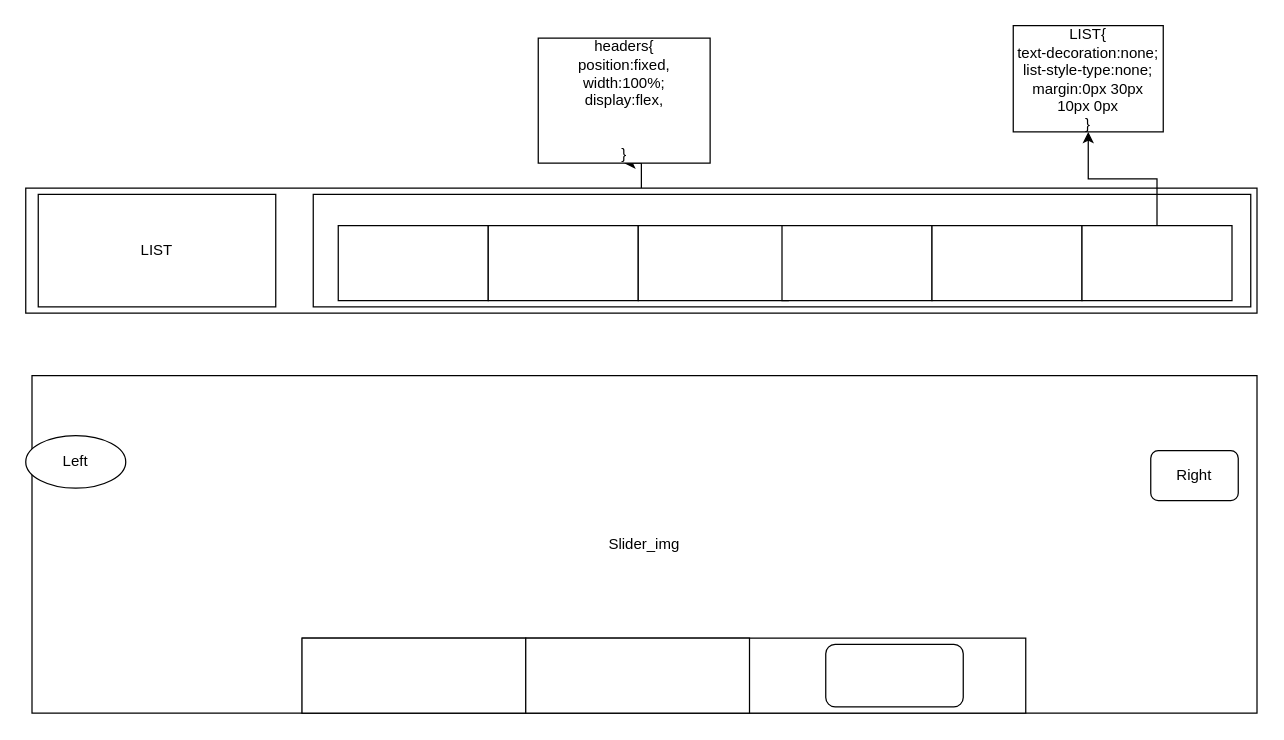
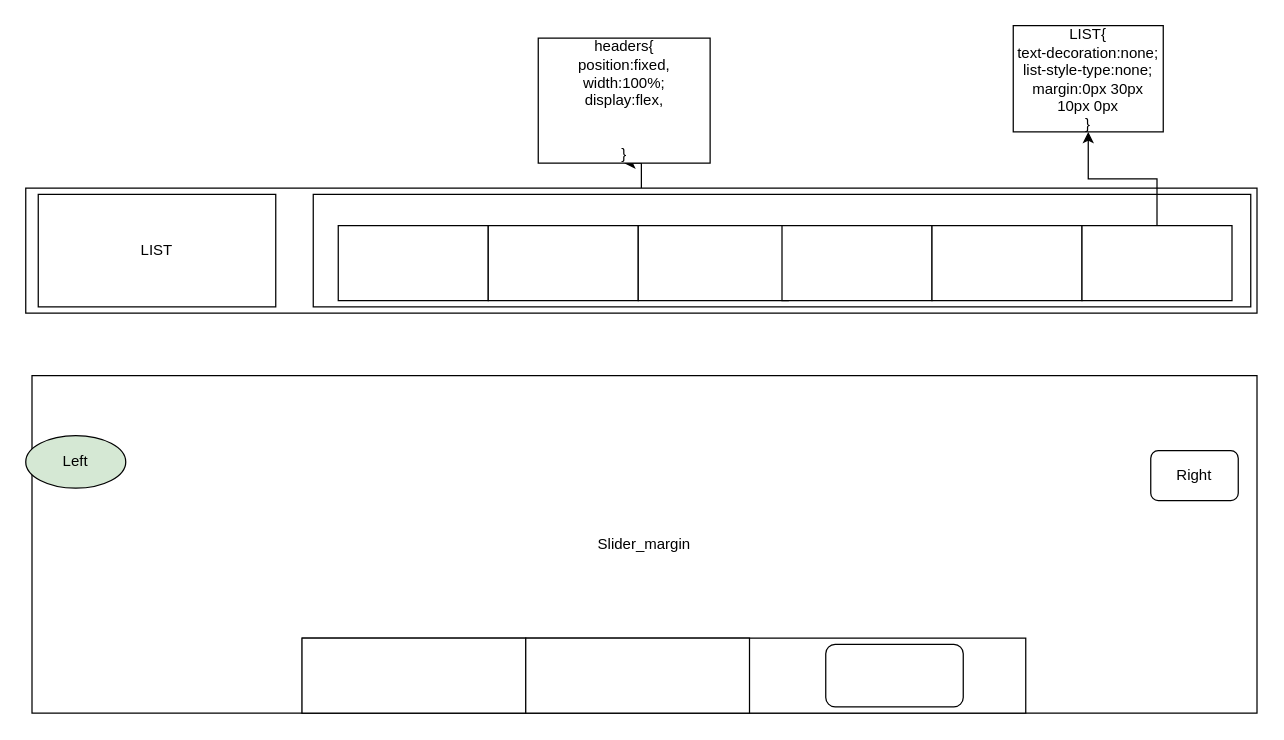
- <mxCell id="17" value="Left" style="ellipse;whiteSpace=wrap;html=1;" parent="1" vertex="1"><mxGeometry x="20" y="348" width="80" height="42" as="geometry" /></mxCell>
+ <mxCell id="17" value="Left" style="ellipse;whiteSpace=wrap;html=1;fillColor=#d5e8d4;" parent="1" vertex="1"><mxGeometry x="20" y="348" width="80" height="42" as="geometry" /></mxCell>
- <mxCell id="15" value="Slider_img" style="rounded=0;whiteSpace=wrap;html=1;" parent="1" vertex="1"><mxGeometry x="25" y="300" width="980" height="270" as="geometry" /></mxCell>
+ <mxCell id="15" value="Slider_margin" style="rounded=0;whiteSpace=wrap;html=1;" parent="1" vertex="1"><mxGeometry x="25" y="300" width="980" height="270" as="geometry" /></mxCell>
